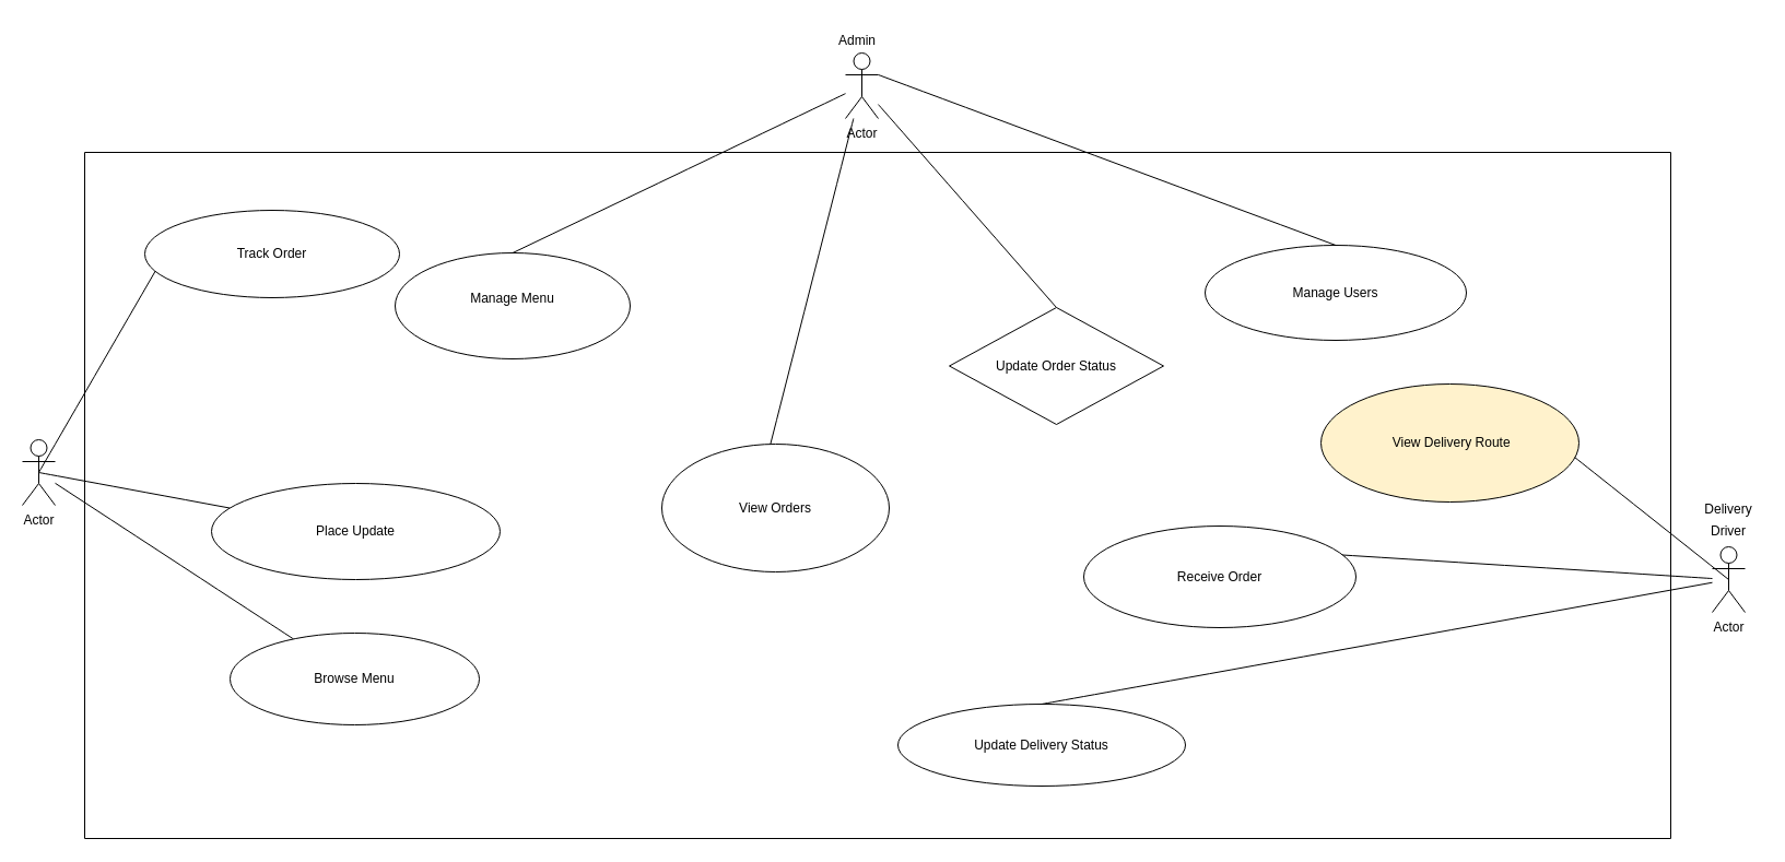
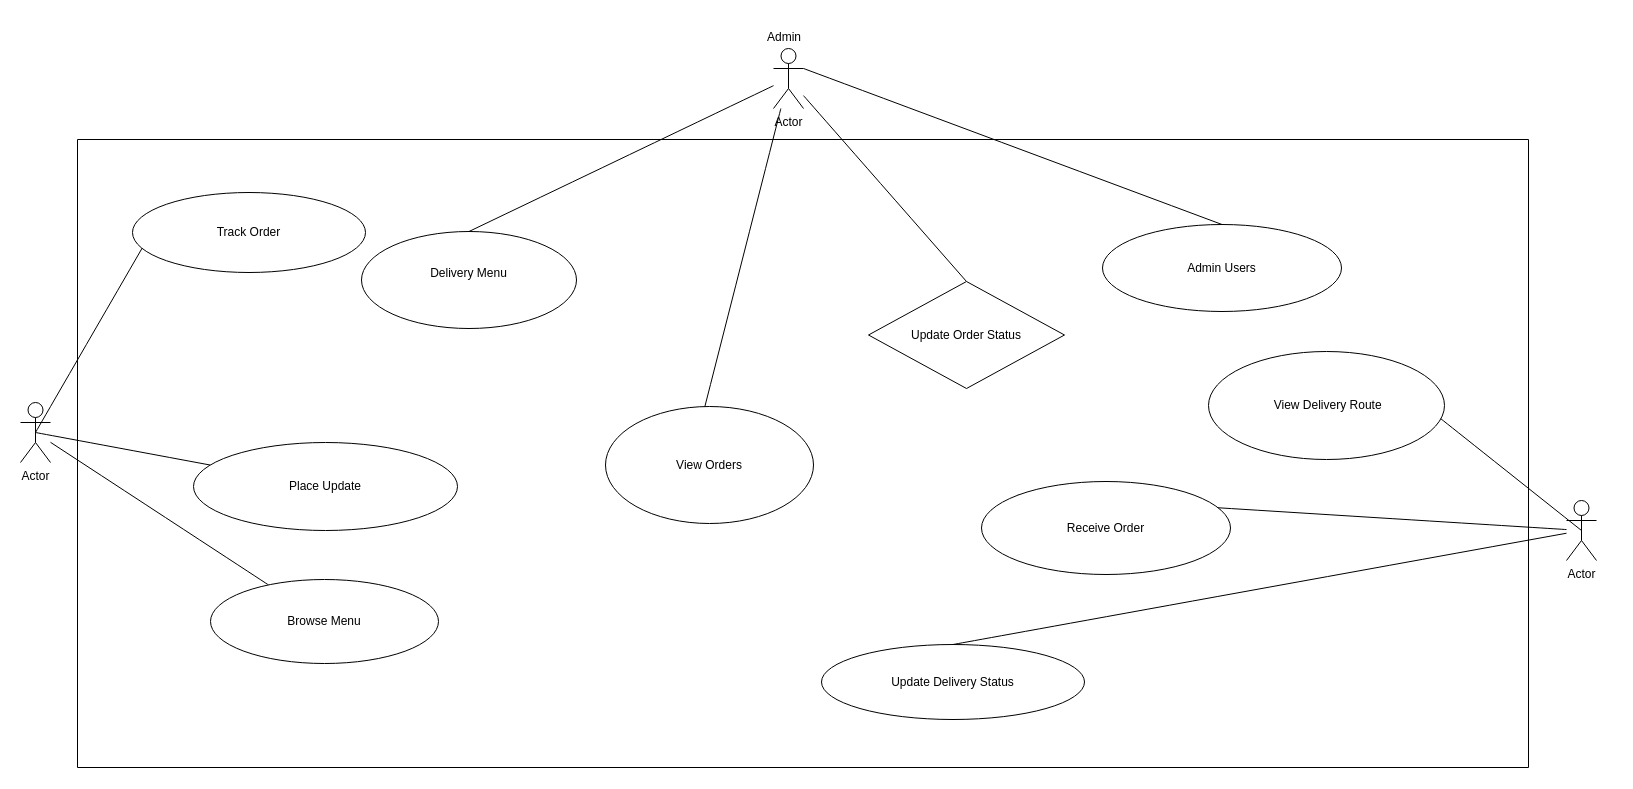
- <mxCell id="20" value="Manage Users" style="ellipse;whiteSpace=wrap;html=1;" vertex="1" parent="16"><mxGeometry x="1025" y="85" width="239" height="87" as="geometry" /></mxCell>
+ <mxCell id="20" value="Admin Users" style="ellipse;whiteSpace=wrap;html=1;" vertex="1" parent="16"><mxGeometry x="1025" y="85" width="239" height="87" as="geometry" /></mxCell>
- <mxCell id="19" value="&#10;Manage Menu&#10;&#10;" style="ellipse;whiteSpace=wrap;html=1;" vertex="1" parent="16"><mxGeometry x="284" y="92" width="215" height="97" as="geometry" /></mxCell>
+ <mxCell id="19" value="&#10;Delivery Menu&#10;&#10;" style="ellipse;whiteSpace=wrap;html=1;" vertex="1" parent="16"><mxGeometry x="284" y="92" width="215" height="97" as="geometry" /></mxCell>
- <mxCell id="24" value="&amp;nbsp;View Delivery Route" style="ellipse;whiteSpace=wrap;html=1;fillColor=#fff2cc;" vertex="1" parent="16"><mxGeometry x="1131" y="212" width="236" height="108" as="geometry" /></mxCell>
+ <mxCell id="24" value="&amp;nbsp;View Delivery Route" style="ellipse;whiteSpace=wrap;html=1;" vertex="1" parent="16"><mxGeometry x="1131" y="212" width="236" height="108" as="geometry" /></mxCell>
- <mxCell id="6" value="&lt;span style=&quot;font-size: 12px;&quot;&gt;Delivery Driver&lt;/span&gt;" style="text;html=1;align=center;verticalAlign=middle;whiteSpace=wrap;rounded=0;fontSize=16;" vertex="1" parent="1"><mxGeometry x="1551" y="459" width="60" height="30" as="geometry" /></mxCell>
- <mxCell id="25" value="Receive Order" style="ellipse;whiteSpace=wrap;html=1;" vertex="1" parent="16"><mxGeometry x="914" y="342" width="249" height="93" as="geometry" /></mxCell>
+ <mxCell id="25" value="Receive Order" style="ellipse;whiteSpace=wrap;html=1;" vertex="1" parent="16"><mxGeometry x="904" y="342" width="249" height="93" as="geometry" /></mxCell>
